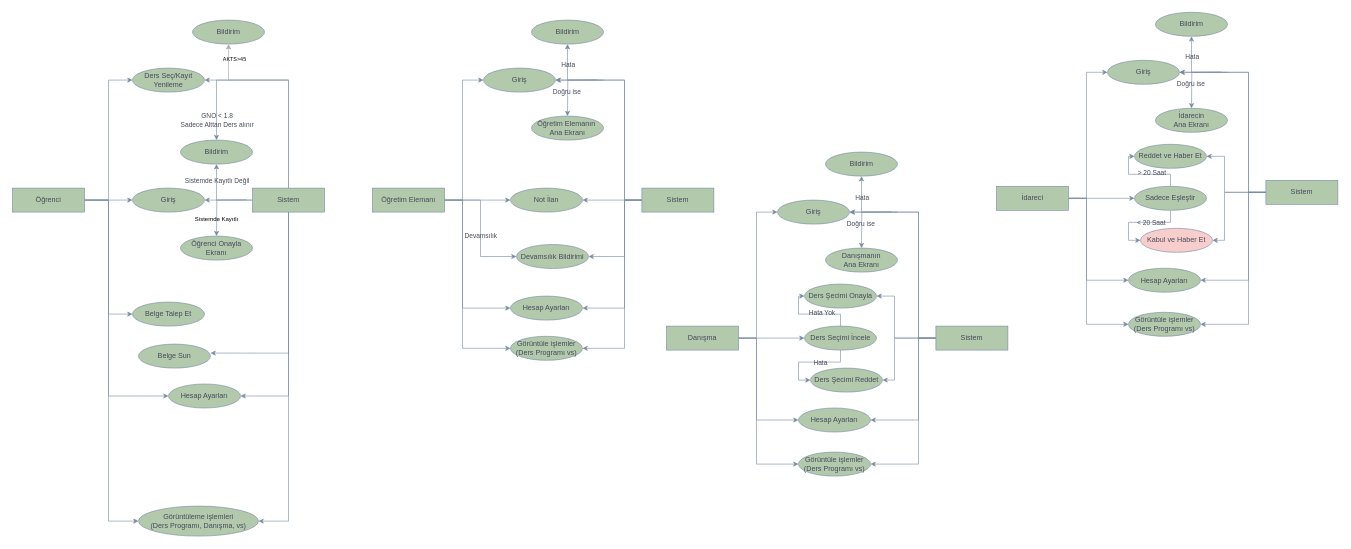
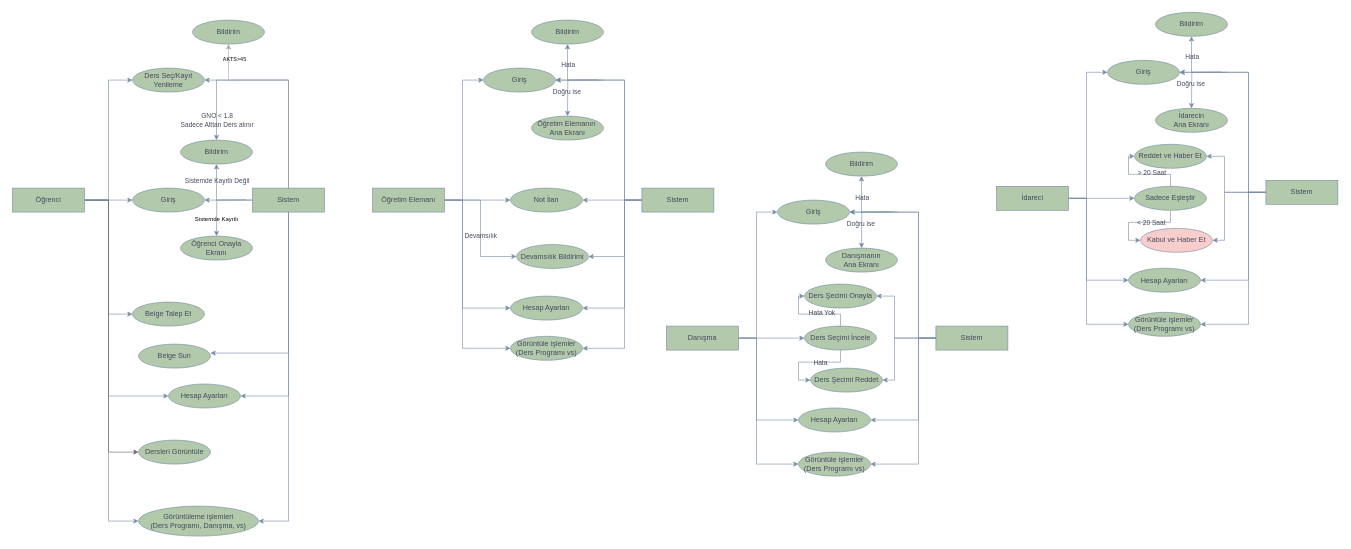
+ <mxCell id="7" style="edgeStyle=orthogonalEdgeStyle;rounded=0;orthogonalLoop=1;jettySize=auto;html=1;entryX=0;entryY=0.5;entryDx=0;entryDy=0;fillColor=#f5f5f5;strokeColor=#666666;" edge="1" parent="1" source="8" target="113"><mxGeometry relative="1" as="geometry"><Array as="points"><mxPoint x="180" y="333" /><mxPoint x="180" y="753" /></Array></mxGeometry></mxCell>
+ <mxCell id="113" value="Dersleri Görüntüle" style="ellipse;whiteSpace=wrap;html=1;labelBackgroundColor=none;fillColor=#B2C9AB;strokeColor=#788AA3;fontColor=#46495D;" vertex="1" parent="1"><mxGeometry x="230" y="733" width="120" height="40" as="geometry" /></mxCell>
